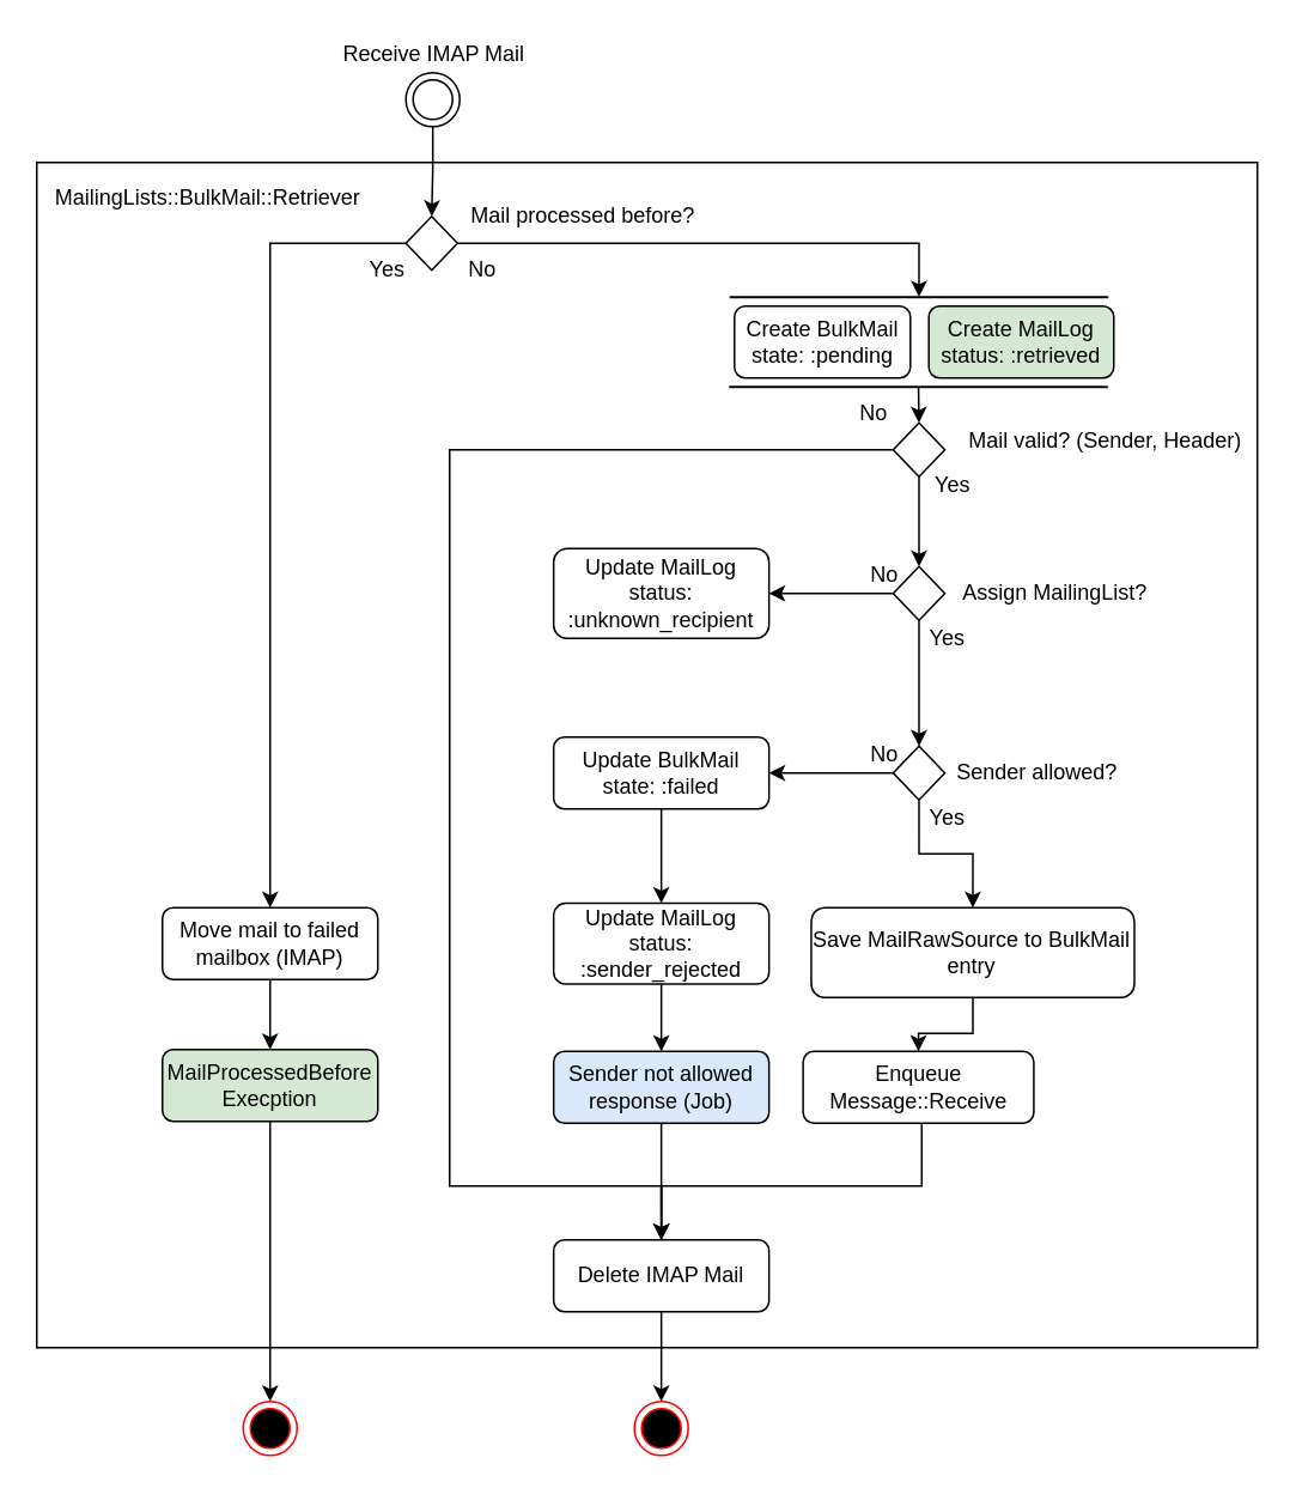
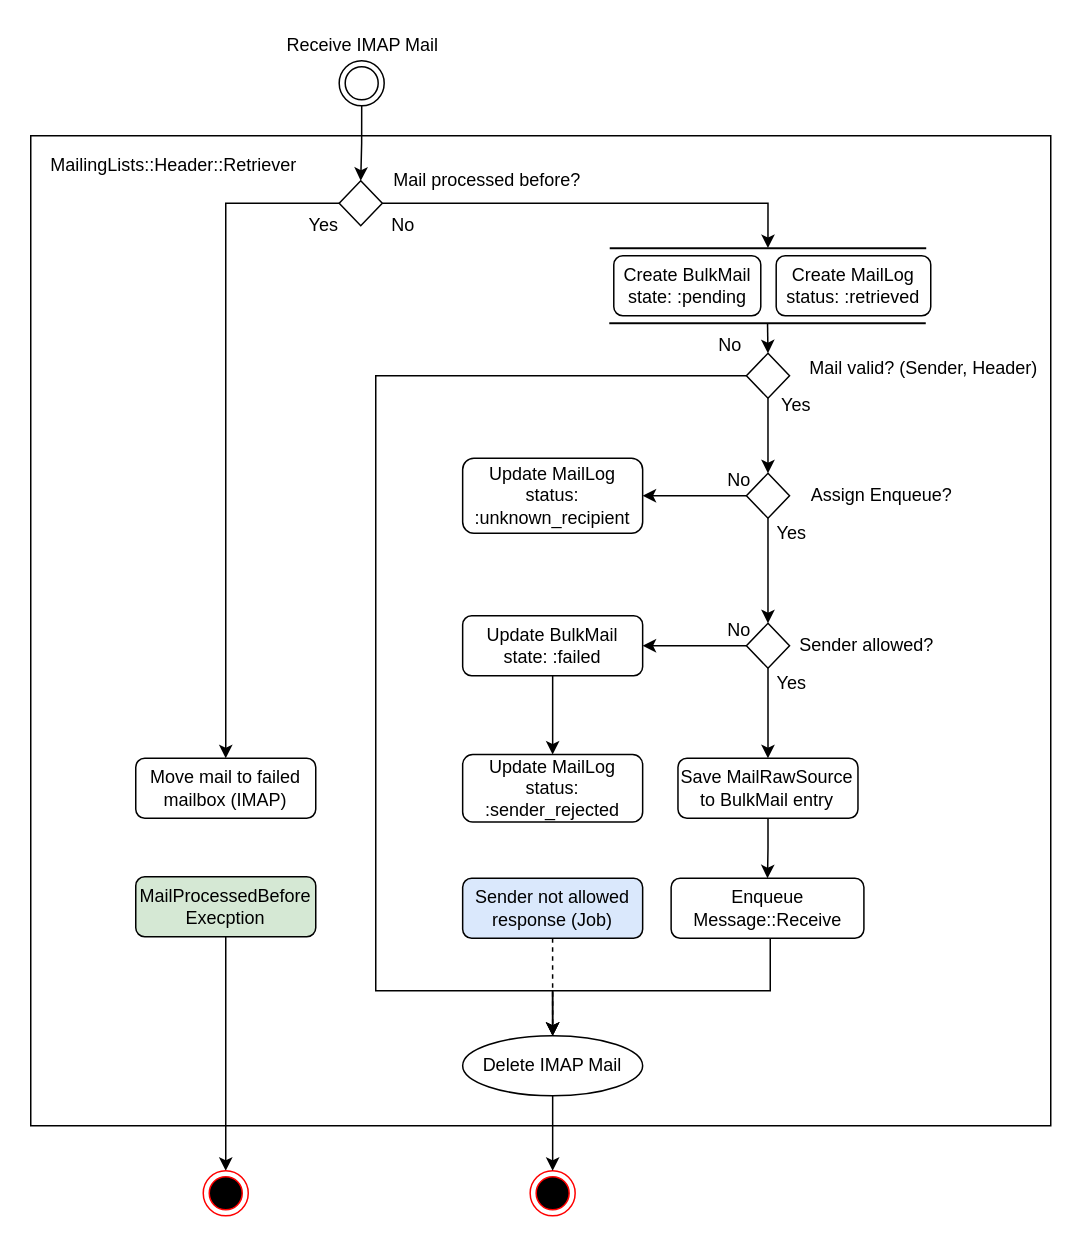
- <mxCell id="48" value="MailingLists::BulkMail::Retriever" style="text;html=1;align=center;verticalAlign=middle;resizable=0;points=[];autosize=1;strokeColor=none;fillColor=none;" parent="1" vertex="1"><mxGeometry x="20" y="100" width="190" height="20" as="geometry" /></mxCell>
+ <mxCell id="48" value="MailingLists::Header::Retriever" style="text;html=1;align=center;verticalAlign=middle;resizable=0;points=[];autosize=1;strokeColor=none;fillColor=none;" parent="1" vertex="1"><mxGeometry x="20" y="100" width="190" height="20" as="geometry" /></mxCell>
- <mxCell id="16" value="Create MailLog&lt;br&gt;status: :retrieved" style="rounded=1;whiteSpace=wrap;html=1;fontSize=12;glass=0;strokeWidth=1;shadow=0;fillColor=#d5e8d4;" parent="1" vertex="1"><mxGeometry x="516.96" y="170" width="103.04" height="40" as="geometry" /></mxCell>
+ <mxCell id="16" value="Create MailLog&lt;br&gt;status: :retrieved" style="rounded=1;whiteSpace=wrap;html=1;fontSize=12;glass=0;strokeWidth=1;shadow=0;" parent="1" vertex="1"><mxGeometry x="516.96" y="170" width="103.04" height="40" as="geometry" /></mxCell>
- <mxCell id="37" value="&lt;span&gt;Assign MailingList?&lt;/span&gt;" style="text;html=1;align=center;verticalAlign=middle;resizable=0;points=[];autosize=1;strokeColor=none;fillColor=none;" parent="1" vertex="1"><mxGeometry x="527.33" y="320" width="120" height="20" as="geometry" /></mxCell>
+ <mxCell id="37" value="&lt;span&gt;Assign Enqueue?&lt;/span&gt;" style="text;html=1;align=center;verticalAlign=middle;resizable=0;points=[];autosize=1;strokeColor=none;fillColor=none;" parent="1" vertex="1"><mxGeometry x="527.33" y="320" width="120" height="20" as="geometry" /></mxCell>
- <mxCell id="13" value="Save MailRawSource to BulkMail entry" style="rounded=1;whiteSpace=wrap;html=1;fontSize=12;glass=0;strokeWidth=1;shadow=0;" parent="1" vertex="1"><mxGeometry x="451.48" y="505" width="180" height="50" as="geometry" /></mxCell>
+ <mxCell id="13" value="Save MailRawSource to BulkMail entry" style="rounded=1;whiteSpace=wrap;html=1;fontSize=12;glass=0;strokeWidth=1;shadow=0;" parent="1" vertex="1"><mxGeometry x="451.48" y="505" width="120" height="40" as="geometry" /></mxCell>
- <mxCell id="10" style="edgeStyle=orthogonalEdgeStyle;rounded=0;orthogonalLoop=1;jettySize=auto;html=1;exitX=0.5;exitY=1;exitDx=0;exitDy=0;entryX=0.5;entryY=0;entryDx=0;entryDy=0;" parent="1" source="9" target="30" edge="1"><mxGeometry relative="1" as="geometry"><mxPoint x="559.5" y="270" as="targetPoint" /></mxGeometry></mxCell>
- <mxCell id="38" value="" style="edgeStyle=none;rounded=0;orthogonalLoop=1;jettySize=auto;html=1;endArrow=classic;endFill=1;" parent="1" source="39" target="26" edge="1"><mxGeometry relative="1" as="geometry" /></mxCell>
- <mxCell id="27" style="edgeStyle=orthogonalEdgeStyle;rounded=0;orthogonalLoop=1;jettySize=auto;html=1;entryX=0.5;entryY=0;entryDx=0;entryDy=0;exitX=0.5;exitY=1;exitDx=0;exitDy=0;" parent="1" source="26" target="52" edge="1"><mxGeometry relative="1" as="geometry"><mxPoint x="367.94" y="955" as="sourcePoint" /><mxPoint x="367.94" y="925" as="targetPoint" /><Array as="points"><mxPoint x="368" y="690" /><mxPoint x="368" y="690" /></Array></mxGeometry></mxCell>
+ <mxCell id="27" style="edgeStyle=orthogonalEdgeStyle;rounded=0;orthogonalLoop=1;jettySize=auto;html=1;entryX=0.5;entryY=0;entryDx=0;entryDy=0;exitX=0.5;exitY=1;exitDx=0;exitDy=0;dashed=1;" parent="1" source="26" target="52" edge="1"><mxGeometry relative="1" as="geometry"><mxPoint x="367.94" y="955" as="sourcePoint" /><mxPoint x="367.94" y="925" as="targetPoint" /><Array as="points"><mxPoint x="368" y="690" /><mxPoint x="368" y="690" /></Array></mxGeometry></mxCell>
- <mxCell id="52" value="&lt;span&gt;Delete IMAP Mail&lt;/span&gt;" style="rounded=1;whiteSpace=wrap;html=1;fontSize=12;glass=0;strokeWidth=1;shadow=0;" parent="1" vertex="1"><mxGeometry x="307.94" y="690" width="120" height="40" as="geometry" /></mxCell>
+ <mxCell id="52" value="&lt;span&gt;Delete IMAP Mail&lt;/span&gt;" style="ellipse;whiteSpace=wrap;html=1;fontSize=12;glass=0;strokeWidth=1;shadow=0;" parent="1" vertex="1"><mxGeometry x="307.94" y="690" width="120" height="40" as="geometry" /></mxCell>
